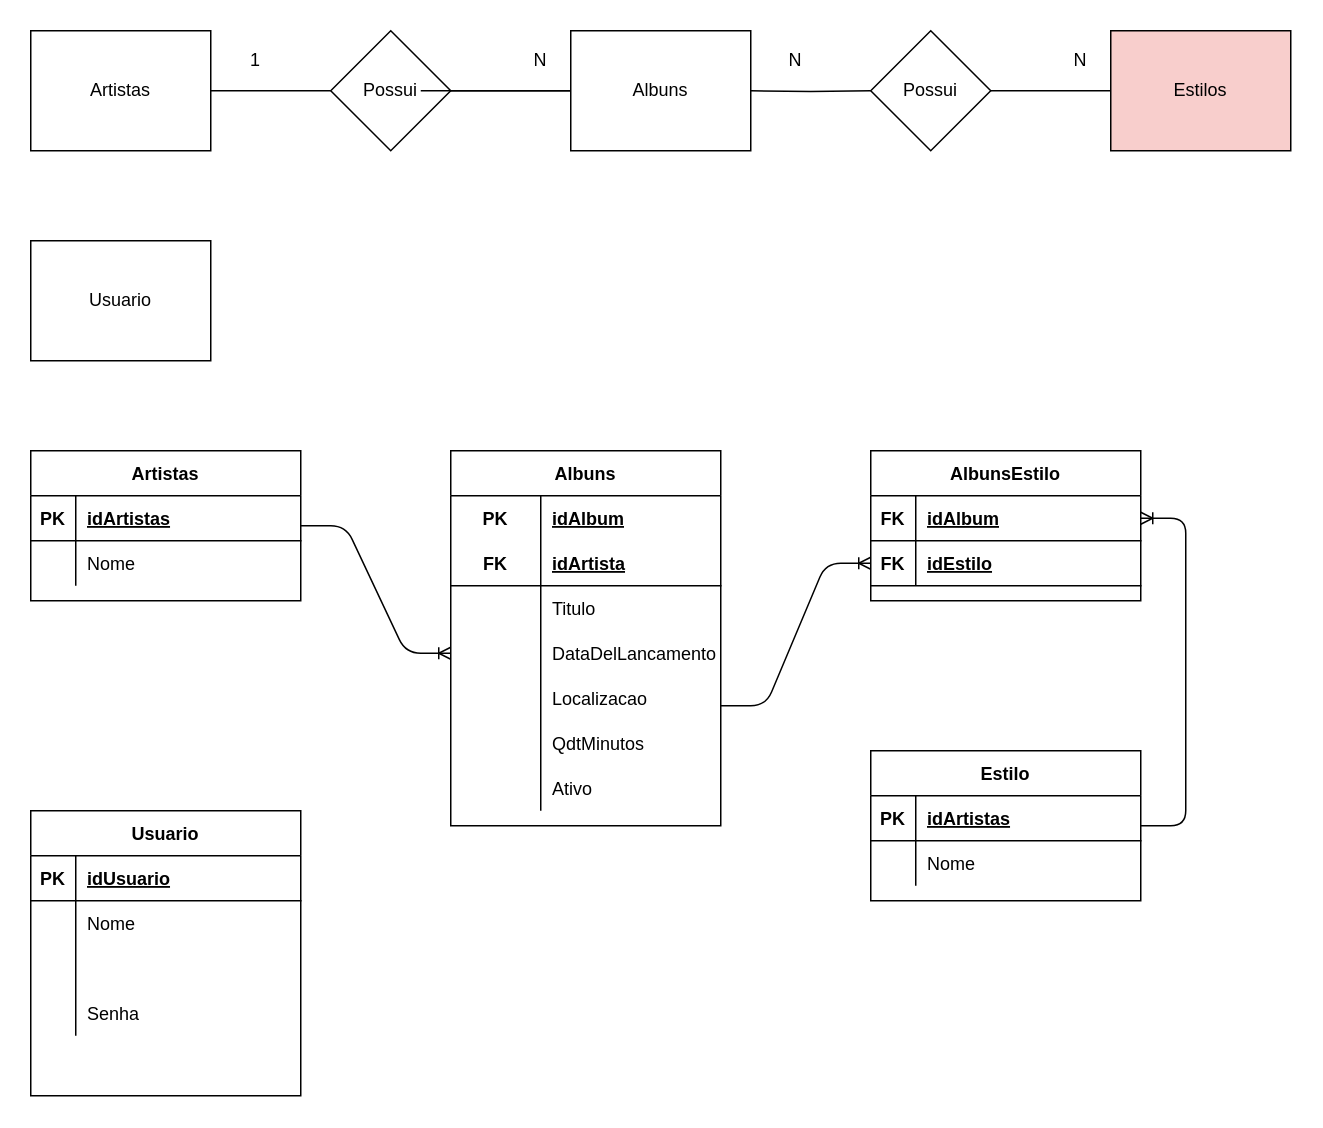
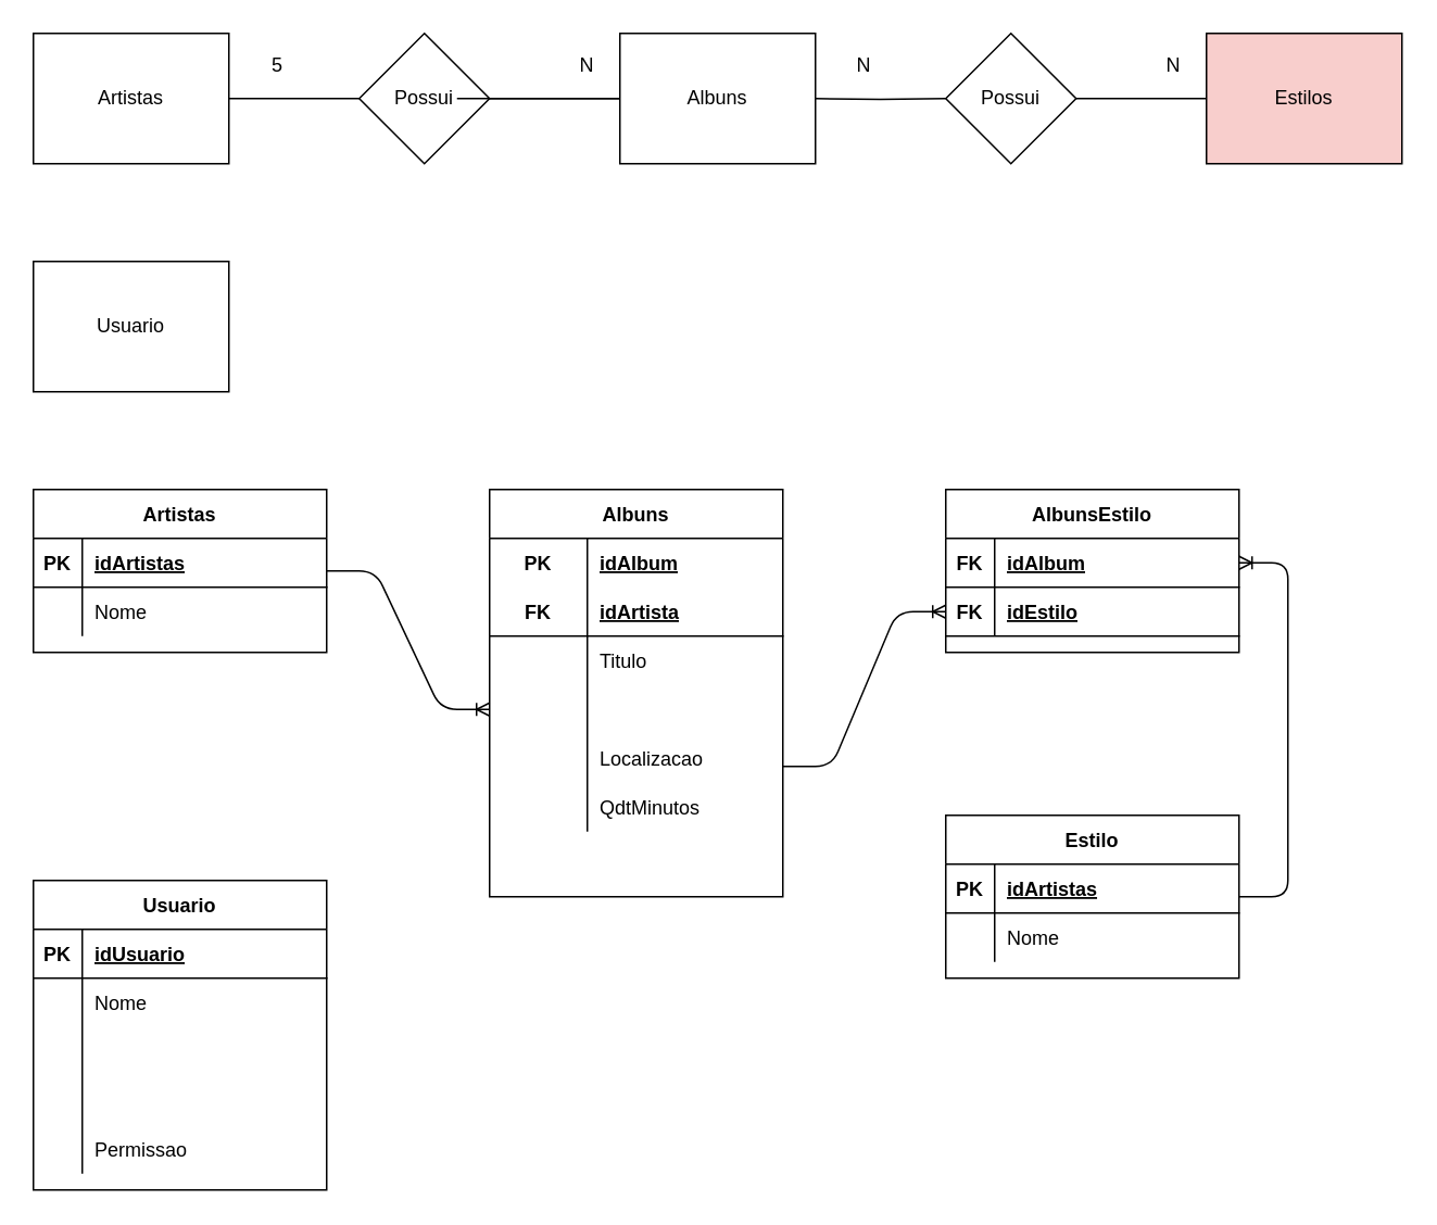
- <mxCell id="11" value="1" style="text;html=1;strokeColor=none;fillColor=none;align=center;verticalAlign=middle;whiteSpace=wrap;rounded=0;" vertex="1" parent="1"><mxGeometry x="150" y="30" width="40" height="20" as="geometry" /></mxCell>
+ <mxCell id="11" value="5" style="text;html=1;strokeColor=none;fillColor=none;align=center;verticalAlign=middle;whiteSpace=wrap;rounded=0;" vertex="1" parent="1"><mxGeometry x="150" y="30" width="40" height="20" as="geometry" /></mxCell>
- <mxCell id="41" value="DataDelLancamento" style="shape=partialRectangle;connectable=0;fillColor=none;top=0;left=0;bottom=0;right=0;align=left;spacingLeft=6;overflow=hidden;" vertex="1" parent="39"><mxGeometry x="60" width="120" height="30" as="geometry" /></mxCell>
- <mxCell id="50" value="Ativo" style="shape=partialRectangle;connectable=0;fillColor=none;top=0;left=0;bottom=0;right=0;align=left;spacingLeft=6;overflow=hidden;" vertex="1" parent="48"><mxGeometry x="60" width="120" height="30" as="geometry" /></mxCell>
- <mxCell id="79" value="Senha" style="shape=partialRectangle;connectable=0;fillColor=none;top=0;left=0;bottom=0;right=0;align=left;spacingLeft=6;overflow=hidden;" vertex="1" parent="77"><mxGeometry x="30" width="150" height="30" as="geometry" /></mxCell>
+ <mxCell id="82" value="Permissao" style="shape=partialRectangle;connectable=0;fillColor=none;top=0;left=0;bottom=0;right=0;align=left;spacingLeft=6;overflow=hidden;" vertex="1" parent="80"><mxGeometry x="30" width="150" height="30" as="geometry" /></mxCell>
